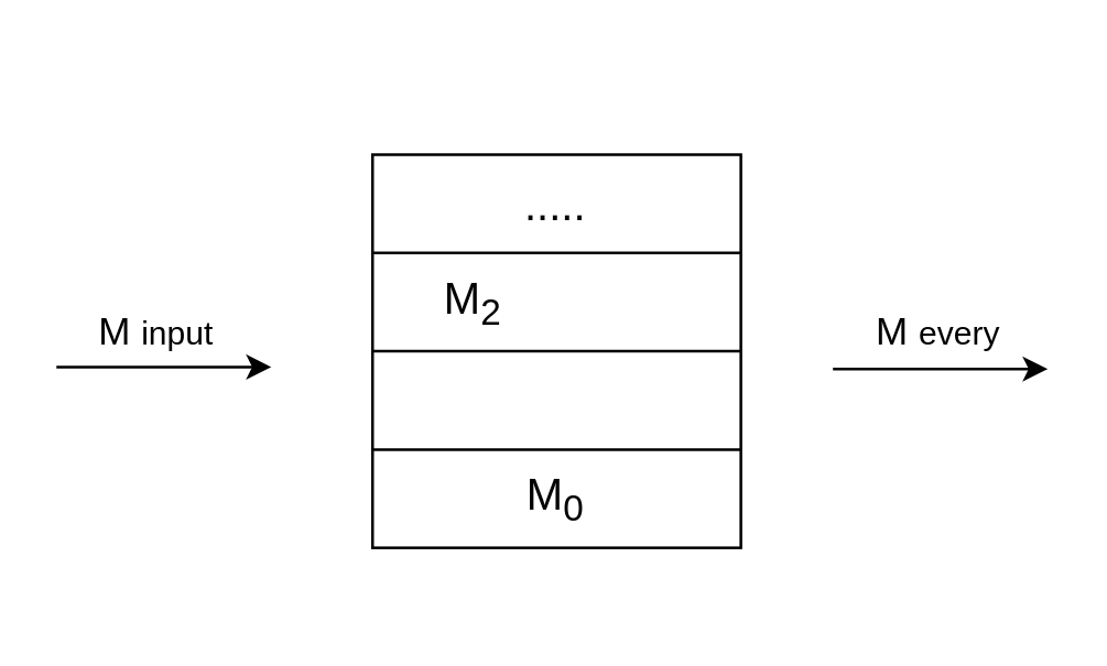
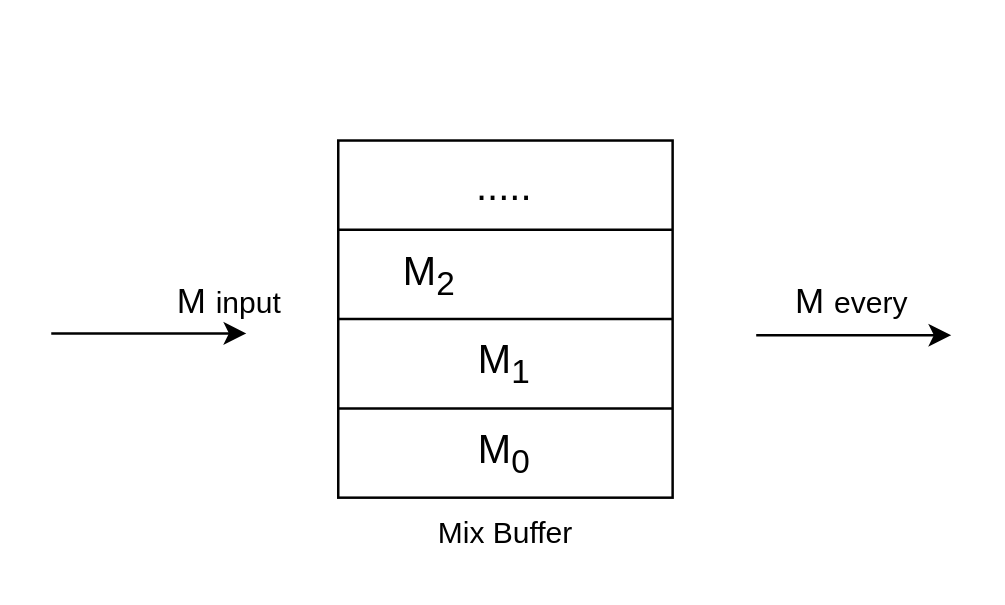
- <mxCell id="13" value="&lt;font&gt;&lt;font style=&quot;font-size: 14px&quot;&gt;Μ&amp;nbsp;&lt;/font&gt;&lt;font style=&quot;font-size: 12px&quot;&gt;input&lt;/font&gt;&lt;/font&gt;" style="text;html=1;strokeColor=none;fillColor=none;align=center;verticalAlign=middle;whiteSpace=wrap;rounded=0;" parent="2" vertex="1"><mxGeometry x="14.489" y="92.857" width="44.582" height="14.286" as="geometry" /></mxCell>
+ <mxCell id="13" value="&lt;font&gt;&lt;font style=&quot;font-size: 14px&quot;&gt;Μ&amp;nbsp;&lt;/font&gt;&lt;font style=&quot;font-size: 12px&quot;&gt;input&lt;/font&gt;&lt;/font&gt;" style="text;html=1;strokeColor=none;fillColor=none;align=center;verticalAlign=middle;whiteSpace=wrap;rounded=0;" parent="2" vertex="1"><mxGeometry x="49.489" y="92.857" width="44.582" height="14.286" as="geometry" /></mxCell>
+ <mxCell id="8" value="&lt;font style=&quot;font-size: 16px&quot;&gt;Μ&lt;sub&gt;1&lt;br&gt;&lt;/sub&gt;&lt;/font&gt;" style="text;html=1;strokeColor=none;fillColor=none;align=center;verticalAlign=middle;whiteSpace=wrap;rounded=0;" parent="2" vertex="1"><mxGeometry x="159.381" y="117.857" width="44.582" height="14.286" as="geometry" /></mxCell>
+ <mxCell id="15" value="&lt;font style=&quot;font-size: 12px&quot;&gt;Mix Buffer&lt;/font&gt;" style="text;html=1;strokeColor=none;fillColor=none;align=center;verticalAlign=middle;whiteSpace=wrap;rounded=0;" parent="2" vertex="1"><mxGeometry x="114.799" y="185.714" width="133.746" height="14.286" as="geometry" /></mxCell>
